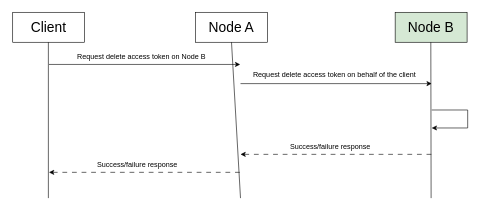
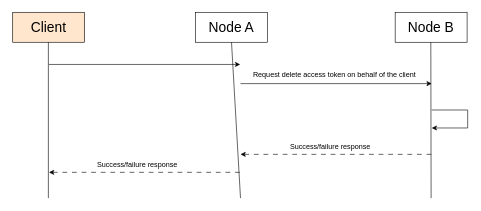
- <mxCell id="10" value="&lt;font style=&quot;font-size: 23px;&quot;&gt;Client&lt;/font&gt;" style="rounded=0;whiteSpace=wrap;html=1;" vertex="1" parent="1"><mxGeometry x="20" y="20" width="120" height="50" as="geometry" /></mxCell>
+ <mxCell id="10" value="&lt;font style=&quot;font-size: 23px;&quot;&gt;Client&lt;/font&gt;" style="rounded=0;whiteSpace=wrap;html=1;fillColor=#ffe6cc;" vertex="1" parent="1"><mxGeometry x="20" y="20" width="120" height="50" as="geometry" /></mxCell>
- <mxCell id="4" value="&lt;font style=&quot;font-size: 23px;&quot;&gt;Node B&lt;/font&gt;" style="rounded=0;whiteSpace=wrap;html=1;fillColor=#d5e8d4;" vertex="1" parent="1"><mxGeometry x="658" y="20" width="120" height="50" as="geometry" /></mxCell>
+ <mxCell id="4" value="&lt;font style=&quot;font-size: 23px;&quot;&gt;Node B&lt;/font&gt;" style="rounded=0;whiteSpace=wrap;html=1;" vertex="1" parent="1"><mxGeometry x="658" y="20" width="120" height="50" as="geometry" /></mxCell>
- <mxCell id="11" value="Request delete access token on Node B" style="text;html=1;whiteSpace=wrap;strokeColor=none;fillColor=none;align=center;verticalAlign=middle;rounded=0;" vertex="1" parent="1"><mxGeometry x="120" y="80" width="230" height="30" as="geometry" /></mxCell>
